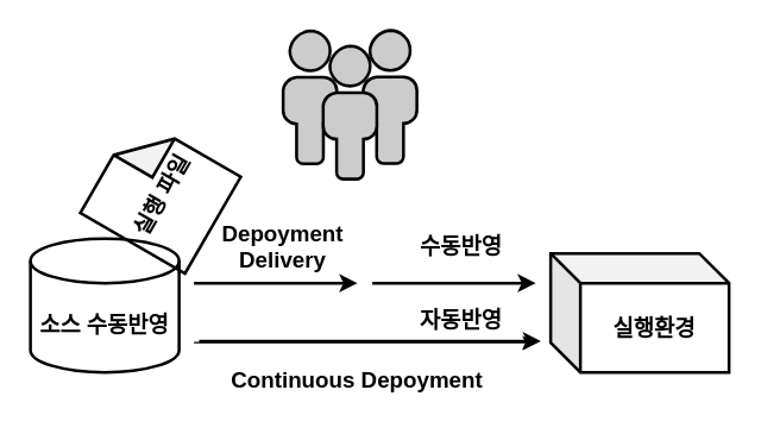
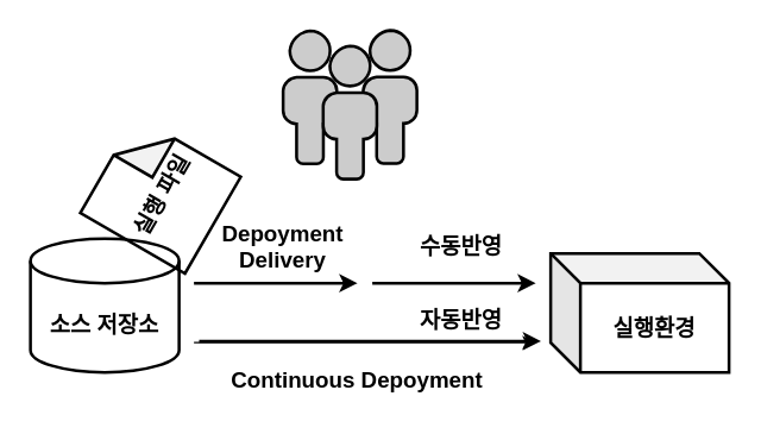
- <mxCell id="2" value="소스 수동반영" style="shape=cylinder3;whiteSpace=wrap;html=1;boundedLbl=1;backgroundOutline=1;size=15;fillColor=none;fontStyle=1;fontSize=15;strokeWidth=2;" vertex="1" parent="1"><mxGeometry x="20" y="160" width="100" height="90" as="geometry" /></mxCell>
+ <mxCell id="2" value="소스 저장소" style="shape=cylinder3;whiteSpace=wrap;html=1;boundedLbl=1;backgroundOutline=1;size=15;fillColor=none;fontStyle=1;fontSize=15;strokeWidth=2;" vertex="1" parent="1"><mxGeometry x="20" y="160" width="100" height="90" as="geometry" /></mxCell>
